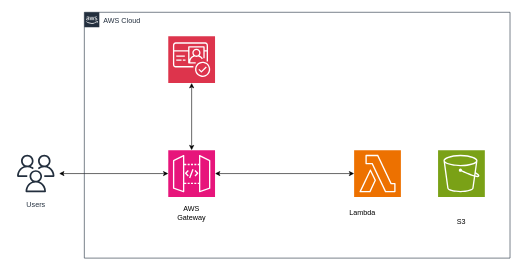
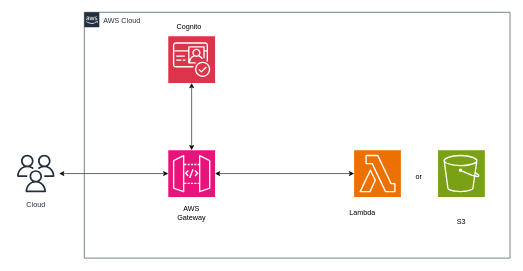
+ <mxCell id="6" value="Cognito" style="text;html=1;align=center;verticalAlign=middle;whiteSpace=wrap;rounded=0;" parent="1" vertex="1"><mxGeometry x="285" y="30" width="60" height="30" as="geometry" /></mxCell>
+ <mxCell id="13" value="or" style="text;html=1;align=center;verticalAlign=middle;whiteSpace=wrap;rounded=0;" vertex="1" parent="1"><mxGeometry x="668" y="280" width="60" height="30" as="geometry" /></mxCell>
- <mxCell id="5" value="Users" style="sketch=0;outlineConnect=0;fontColor=#232F3E;gradientColor=none;strokeColor=#232F3E;fillColor=#ffffff;dashed=0;verticalLabelPosition=bottom;verticalAlign=top;align=center;html=1;fontSize=12;fontStyle=0;aspect=fixed;shape=mxgraph.aws4.resourceIcon;resIcon=mxgraph.aws4.users;" parent="1" vertex="1"><mxGeometry x="20" y="250" width="78" height="78" as="geometry" /></mxCell>
+ <mxCell id="5" value="Cloud" style="sketch=0;outlineConnect=0;fontColor=#232F3E;gradientColor=none;strokeColor=#232F3E;fillColor=#ffffff;dashed=0;verticalLabelPosition=bottom;verticalAlign=top;align=center;html=1;fontSize=12;fontStyle=0;aspect=fixed;shape=mxgraph.aws4.resourceIcon;resIcon=mxgraph.aws4.users;" parent="1" vertex="1"><mxGeometry x="20" y="250" width="78" height="78" as="geometry" /></mxCell>
